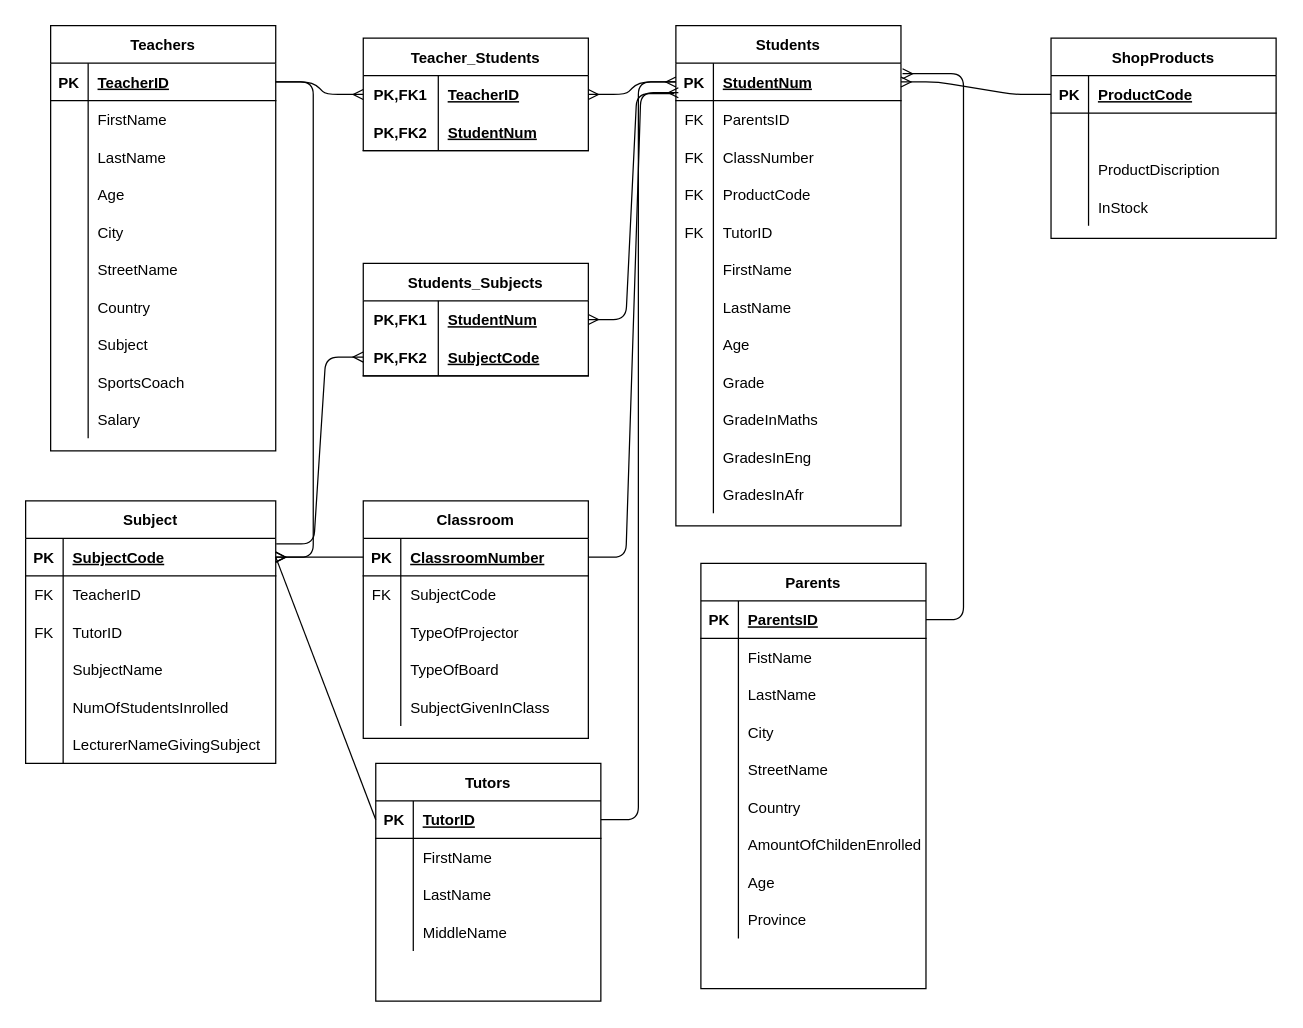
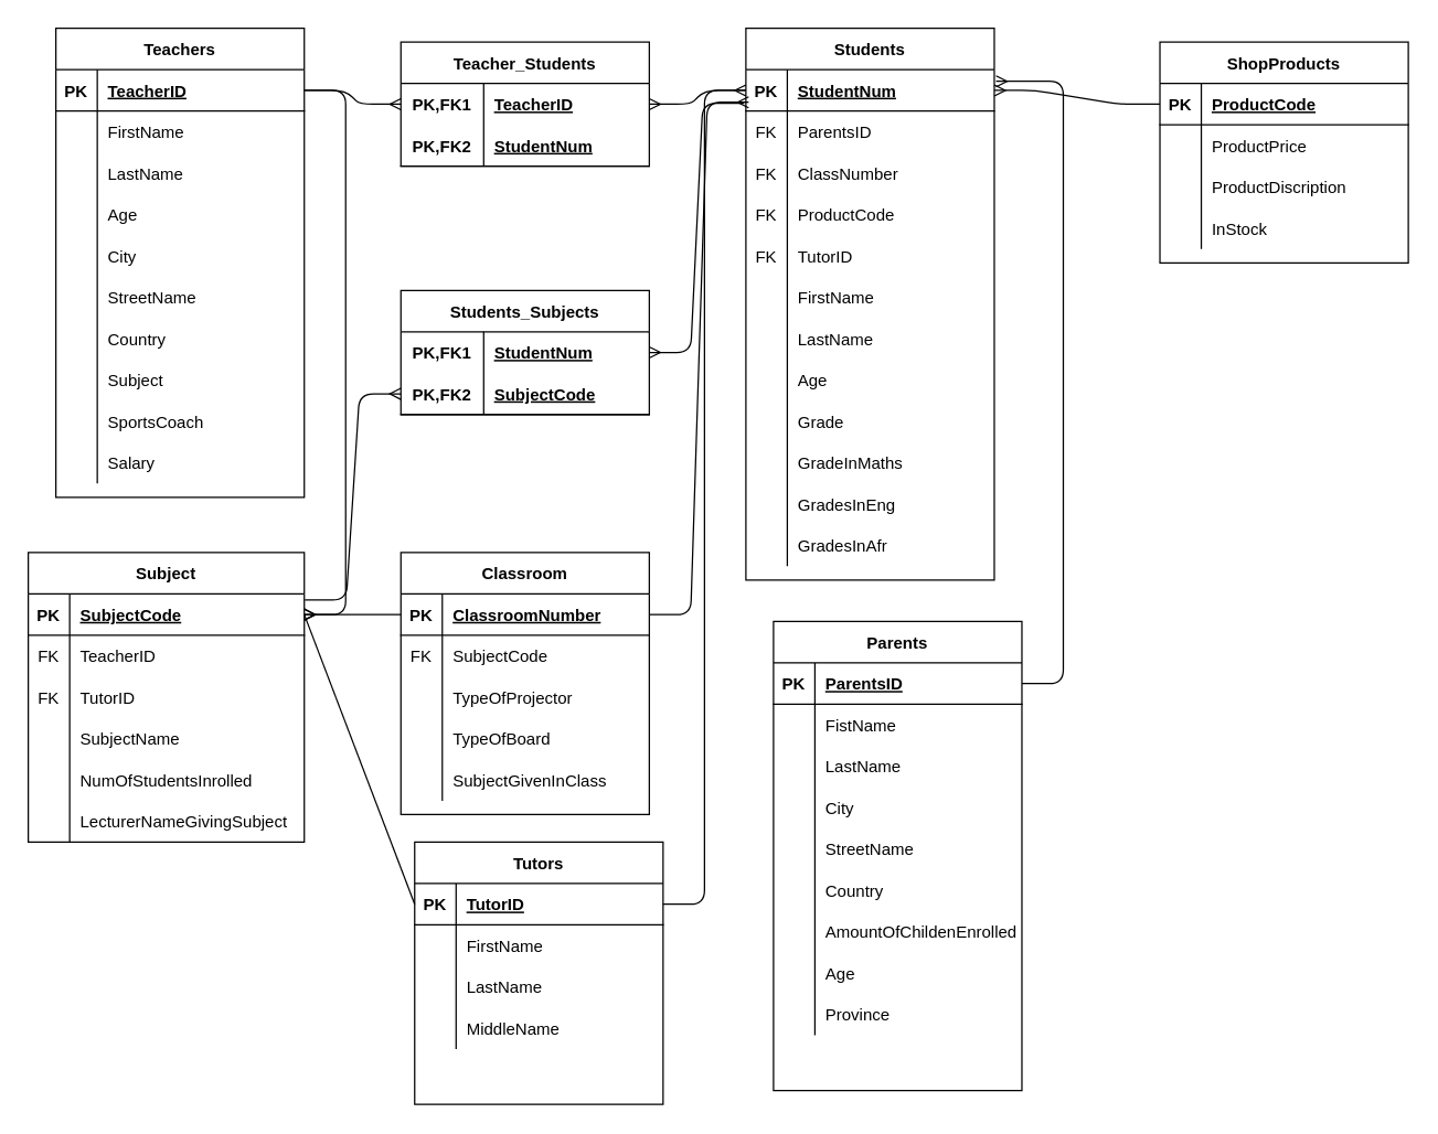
+ <mxCell id="104" value="ProductPrice" style="shape=partialRectangle;connectable=0;fillColor=none;top=0;left=0;bottom=0;right=0;align=left;spacingLeft=6;overflow=hidden;" parent="102" vertex="1"><mxGeometry x="30" width="150" height="30" as="geometry" /></mxCell>
